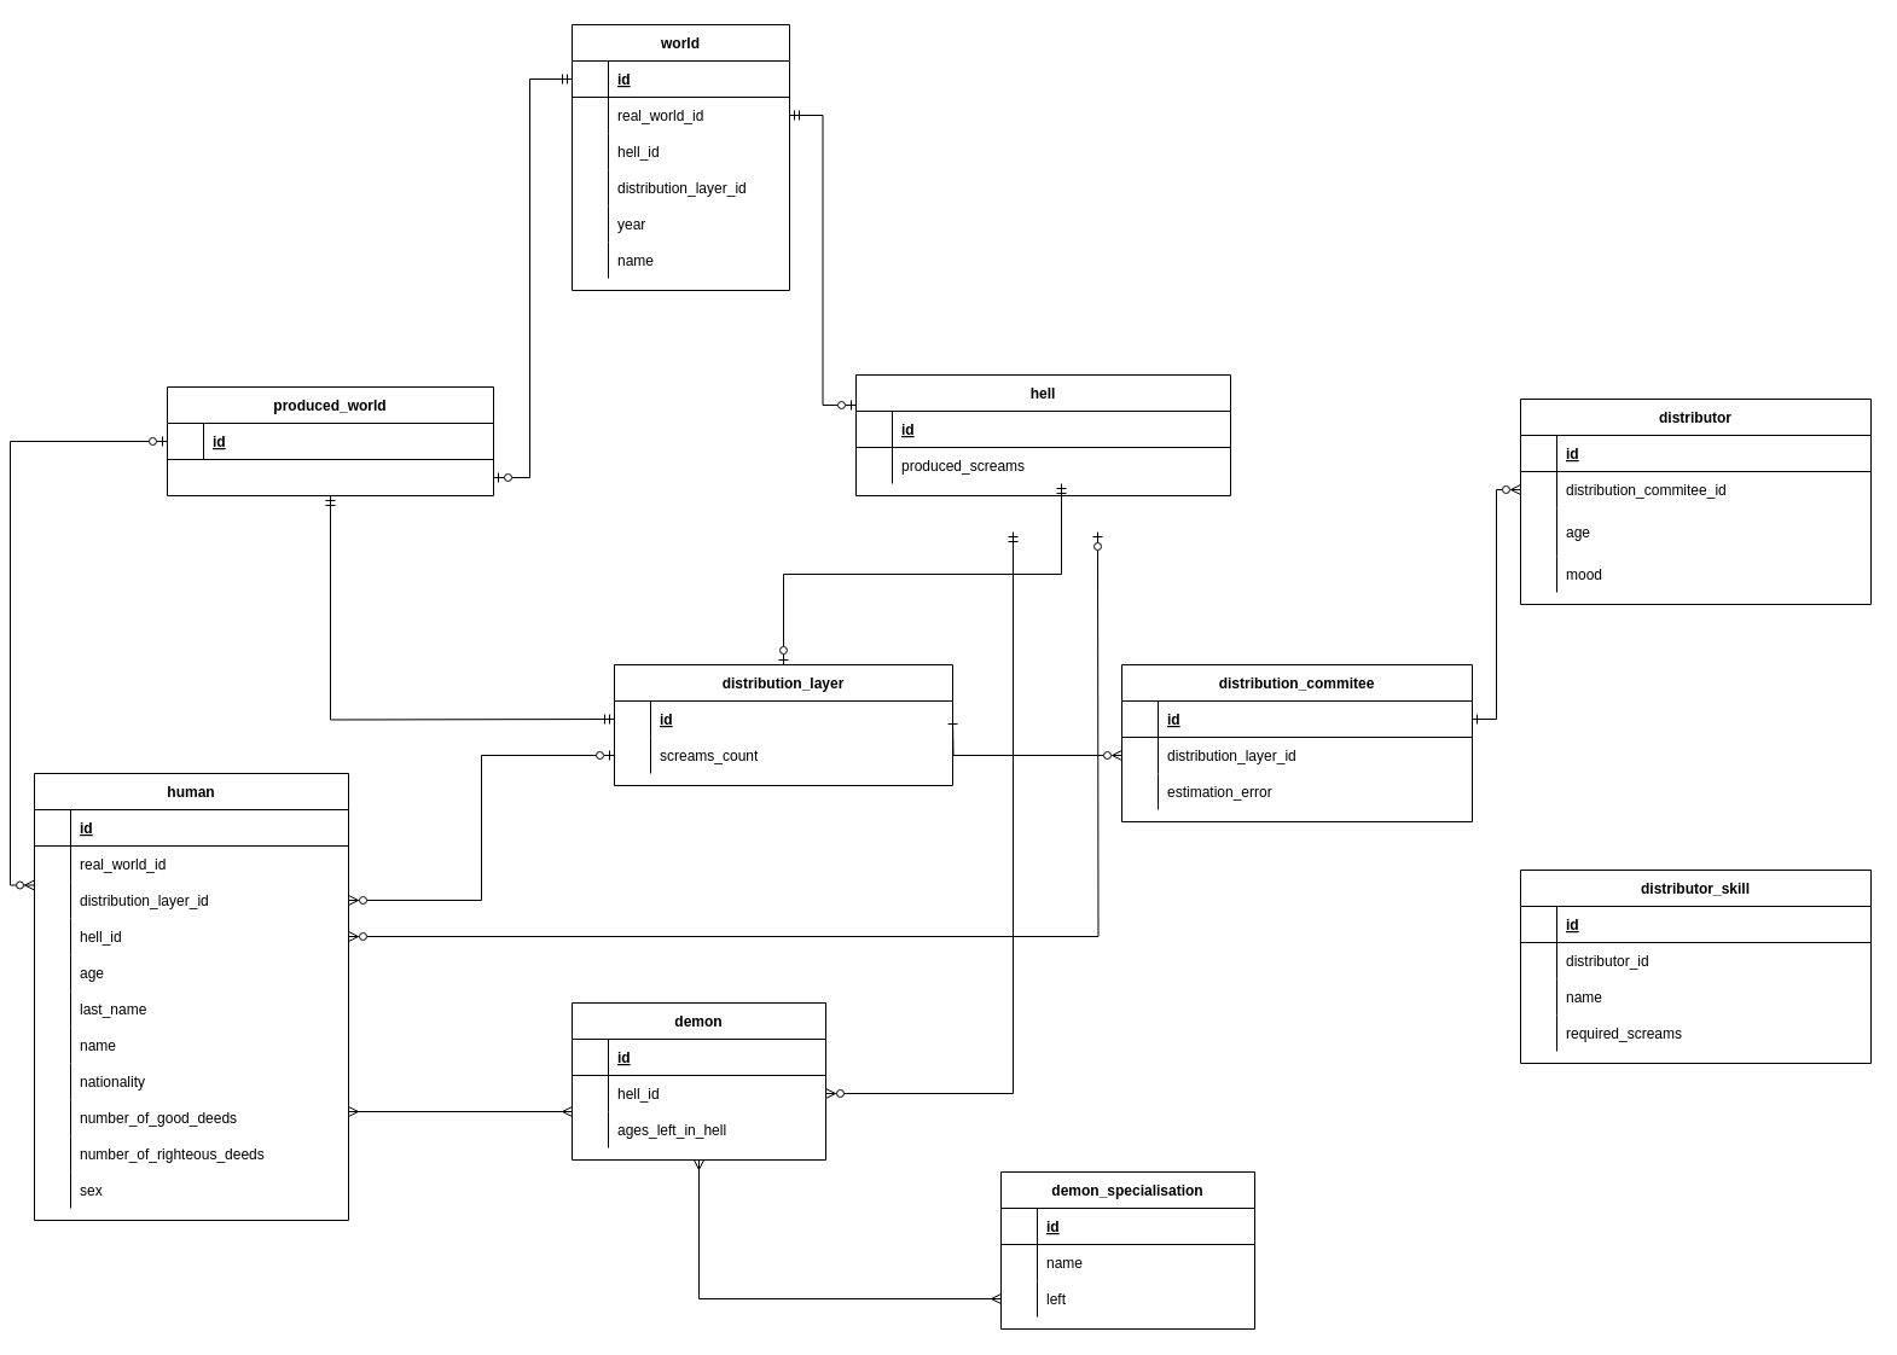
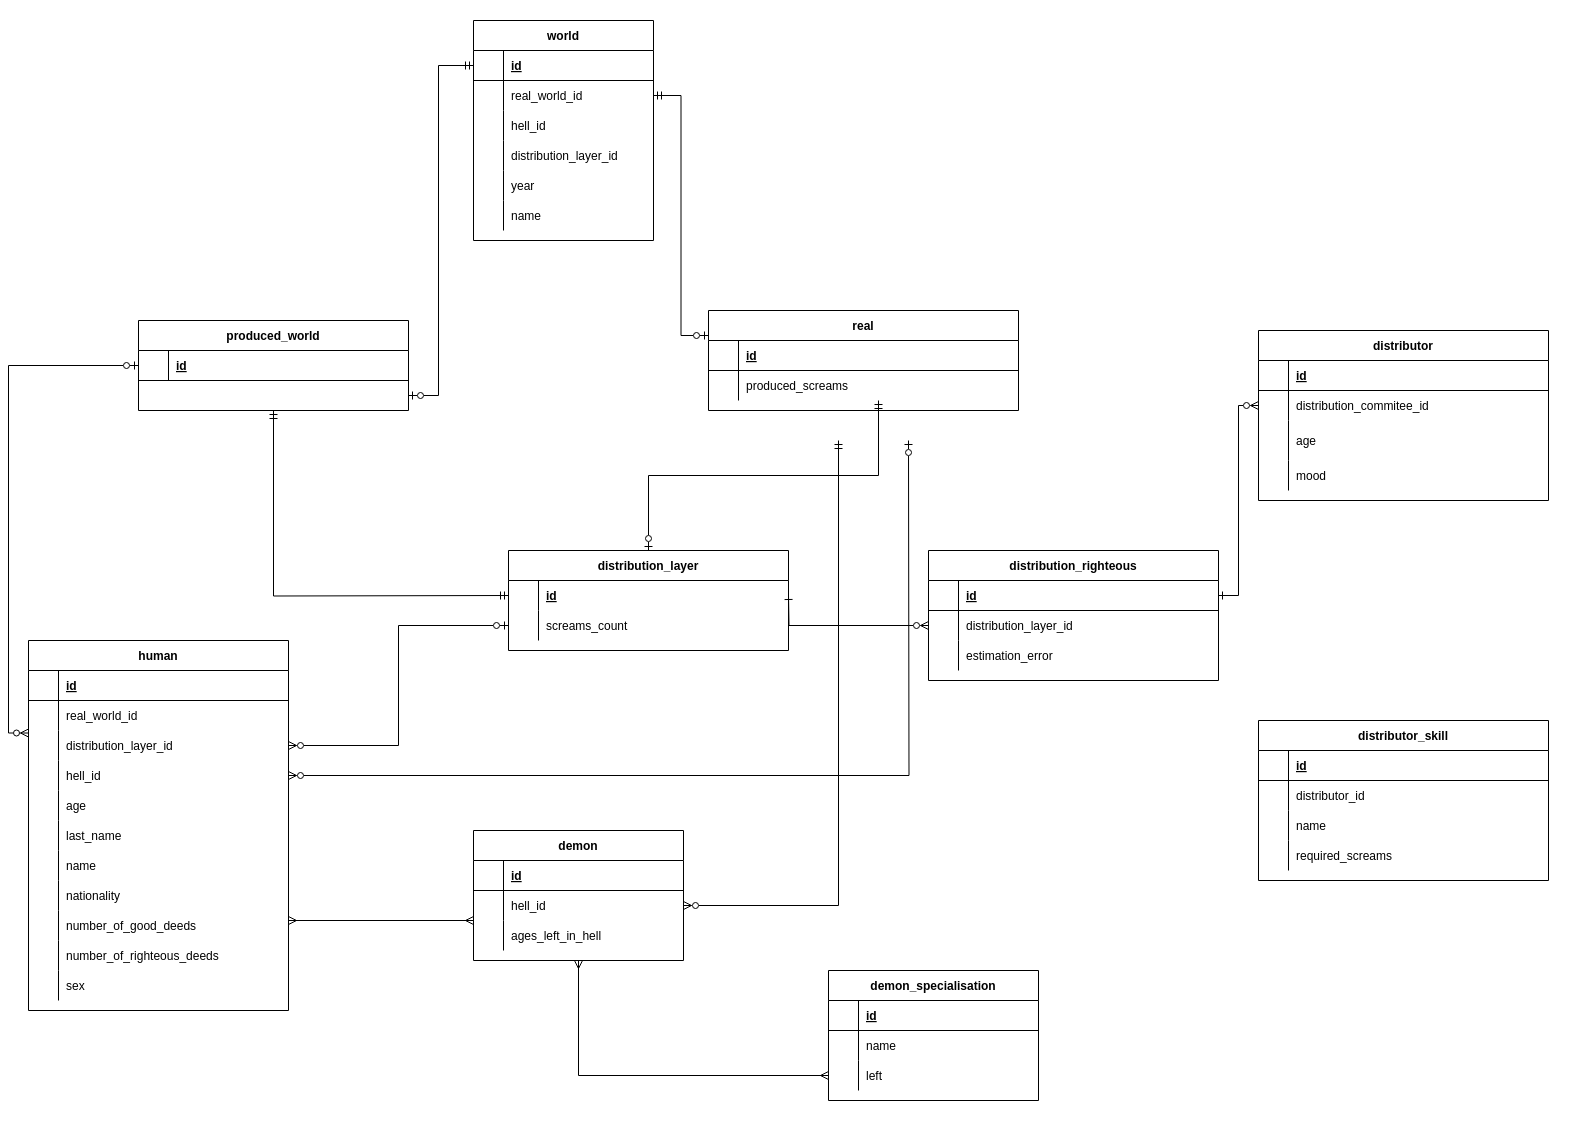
- <mxCell id="95" value="hell" style="shape=table;startSize=30;container=1;collapsible=1;childLayout=tableLayout;fixedRows=1;rowLines=0;fontStyle=1;align=center;resizeLast=1;" parent="1" vertex="1"><mxGeometry x="700" y="310" width="310" height="100" as="geometry" /></mxCell>
+ <mxCell id="95" value="real" style="shape=table;startSize=30;container=1;collapsible=1;childLayout=tableLayout;fixedRows=1;rowLines=0;fontStyle=1;align=center;resizeLast=1;" parent="1" vertex="1"><mxGeometry x="700" y="310" width="310" height="100" as="geometry" /></mxCell>
- <mxCell id="116" value="distribution_commitee" style="shape=table;startSize=30;container=1;collapsible=1;childLayout=tableLayout;fixedRows=1;rowLines=0;fontStyle=1;align=center;resizeLast=1;" parent="1" vertex="1"><mxGeometry x="920" y="550" width="290" height="130" as="geometry" /></mxCell>
+ <mxCell id="116" value="distribution_righteous" style="shape=table;startSize=30;container=1;collapsible=1;childLayout=tableLayout;fixedRows=1;rowLines=0;fontStyle=1;align=center;resizeLast=1;" parent="1" vertex="1"><mxGeometry x="920" y="550" width="290" height="130" as="geometry" /></mxCell>
